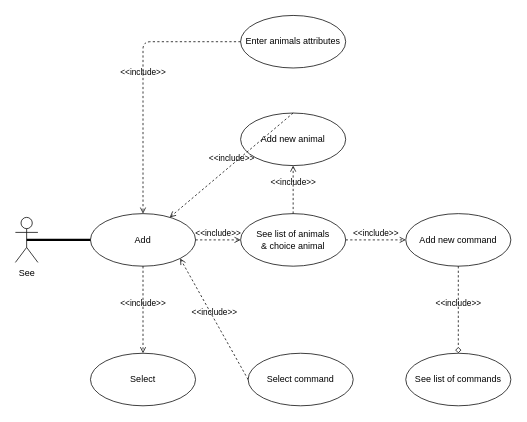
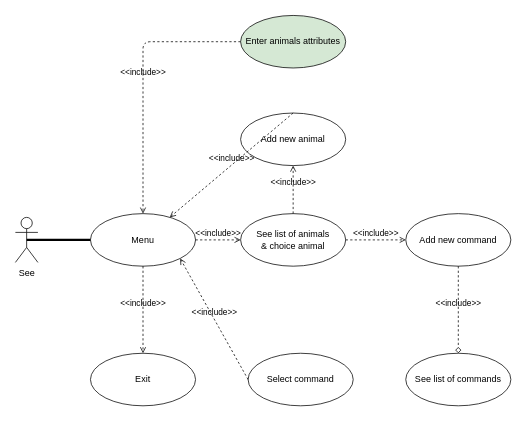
- <mxCell id="16" value="Enter animals attributes" style="ellipse;whiteSpace=wrap;html=1;" vertex="1" parent="1"><mxGeometry x="320" y="20" width="140" height="70" as="geometry" /></mxCell>
+ <mxCell id="16" value="Enter animals attributes" style="ellipse;whiteSpace=wrap;html=1;fillColor=#d5e8d4;" vertex="1" parent="1"><mxGeometry x="320" y="20" width="140" height="70" as="geometry" /></mxCell>
- <mxCell id="3" value="Add" style="ellipse;whiteSpace=wrap;html=1;" vertex="1" parent="1"><mxGeometry x="120" y="284" width="140" height="70" as="geometry" /></mxCell>
+ <mxCell id="3" value="Menu" style="ellipse;whiteSpace=wrap;html=1;" vertex="1" parent="1"><mxGeometry x="120" y="284" width="140" height="70" as="geometry" /></mxCell>
- <mxCell id="5" value="Select" style="ellipse;whiteSpace=wrap;html=1;" vertex="1" parent="1"><mxGeometry x="120" y="470" width="140" height="70" as="geometry" /></mxCell>
+ <mxCell id="5" value="Exit" style="ellipse;whiteSpace=wrap;html=1;" vertex="1" parent="1"><mxGeometry x="120" y="470" width="140" height="70" as="geometry" /></mxCell>
